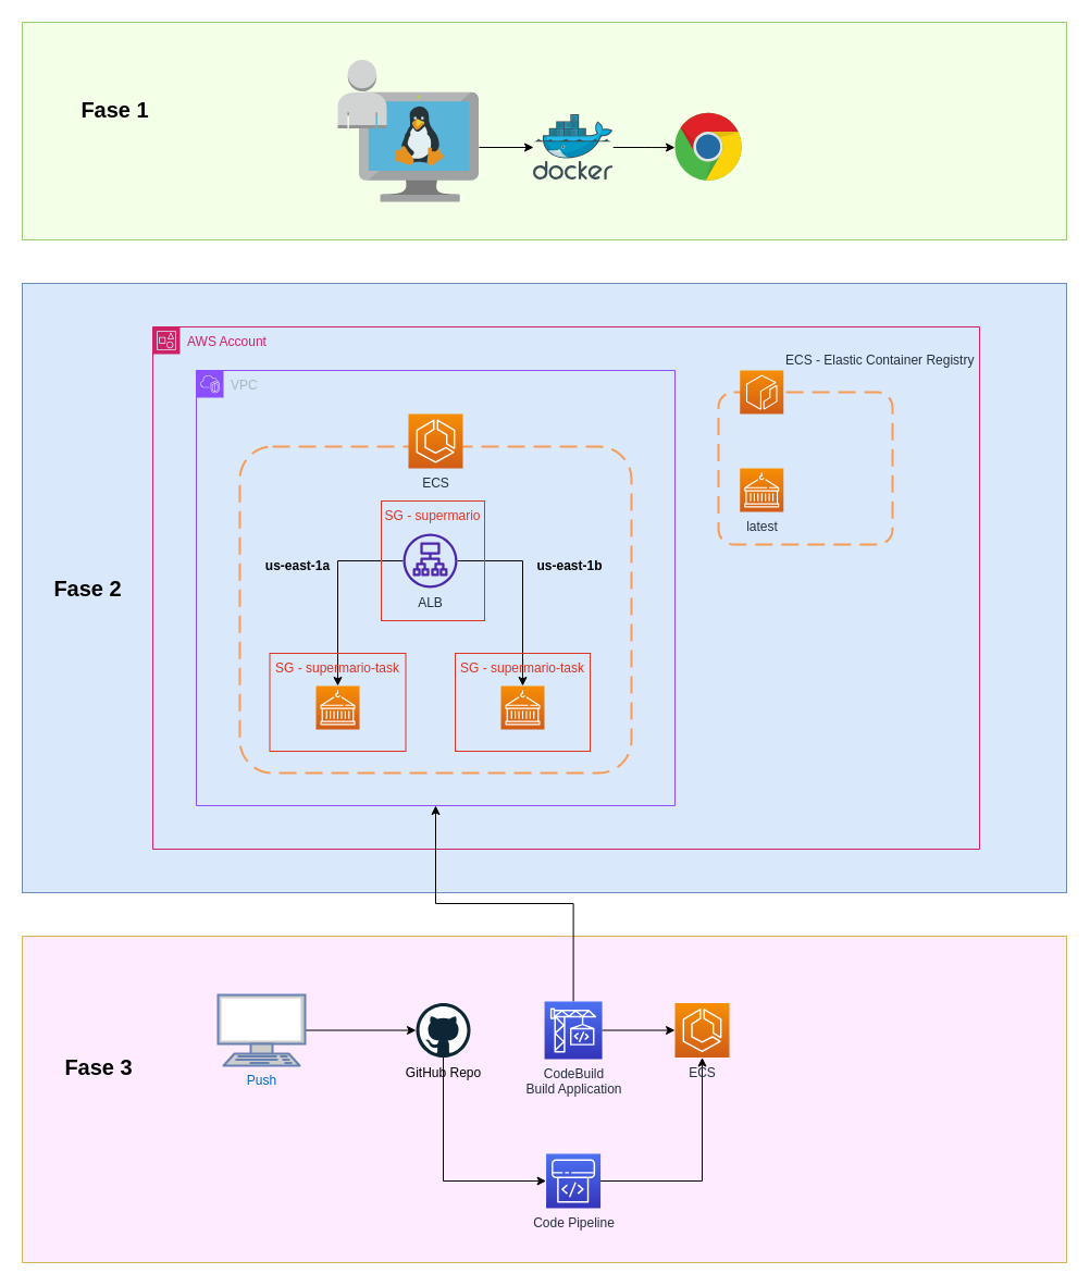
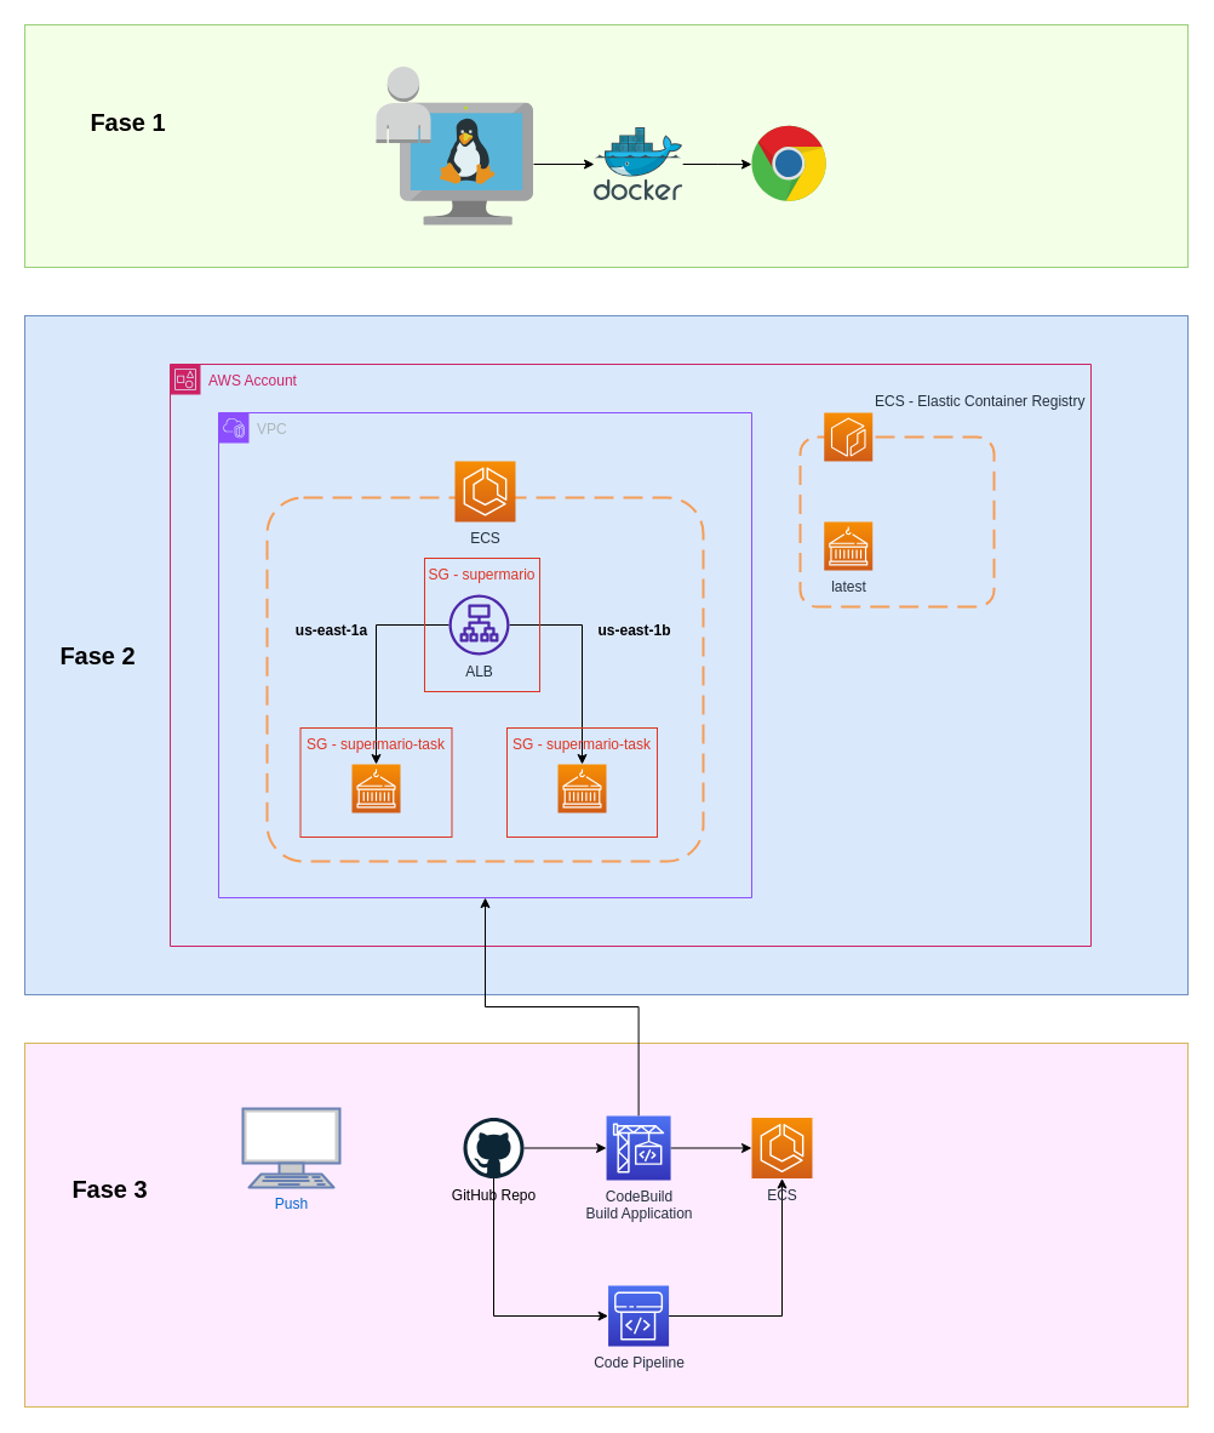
- <mxCell id="37" style="edgeStyle=orthogonalEdgeStyle;rounded=0;orthogonalLoop=1;jettySize=auto;html=1;" parent="1" source="38" target="40" edge="1"><mxGeometry relative="1" as="geometry"><mxPoint x="370" y="946.5" as="targetPoint" /></mxGeometry></mxCell>
+ <mxCell id="31" style="edgeStyle=orthogonalEdgeStyle;rounded=0;orthogonalLoop=1;jettySize=auto;html=1;" parent="1" source="40" target="34" edge="1"><mxGeometry relative="1" as="geometry"><mxPoint x="423" y="946.5" as="sourcePoint" /></mxGeometry></mxCell>
